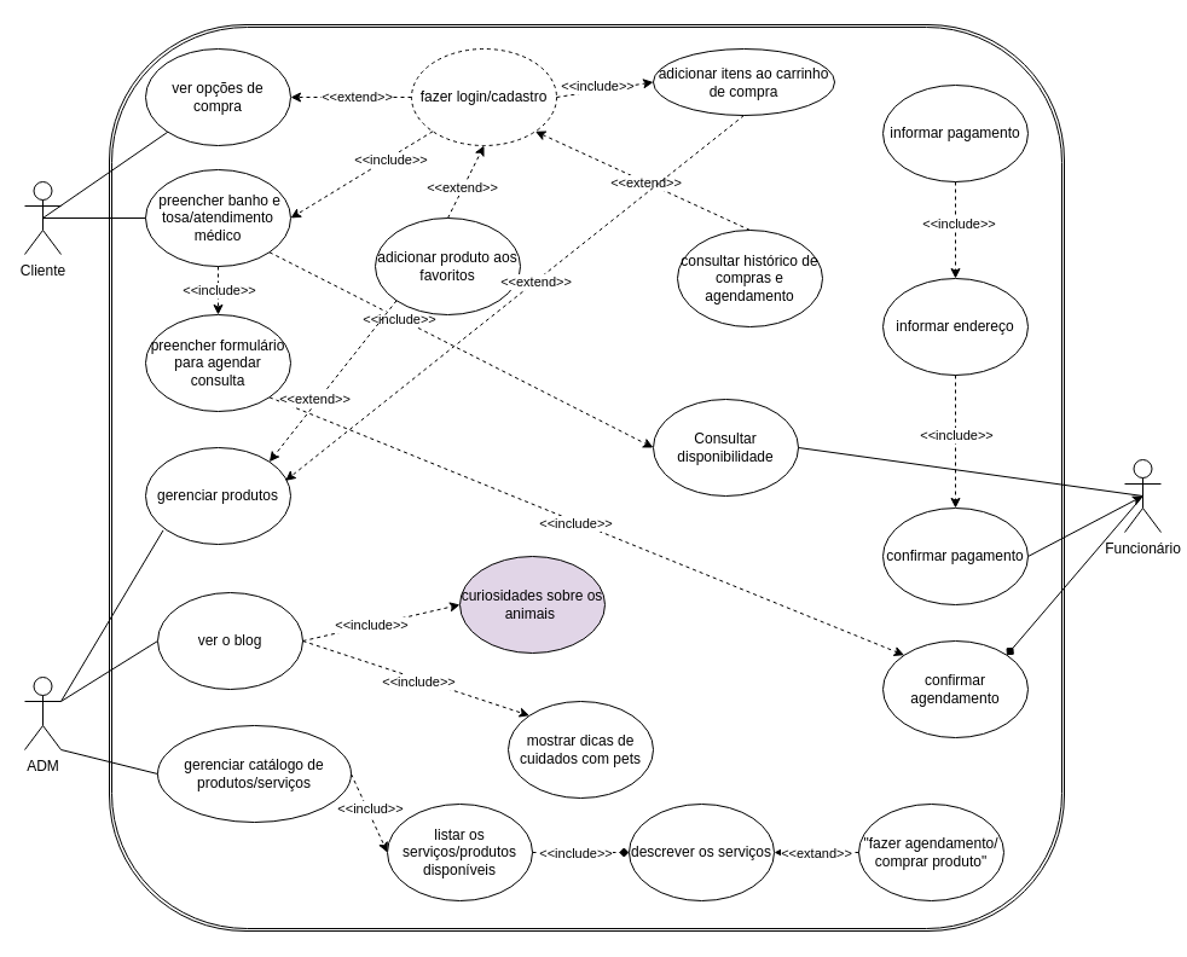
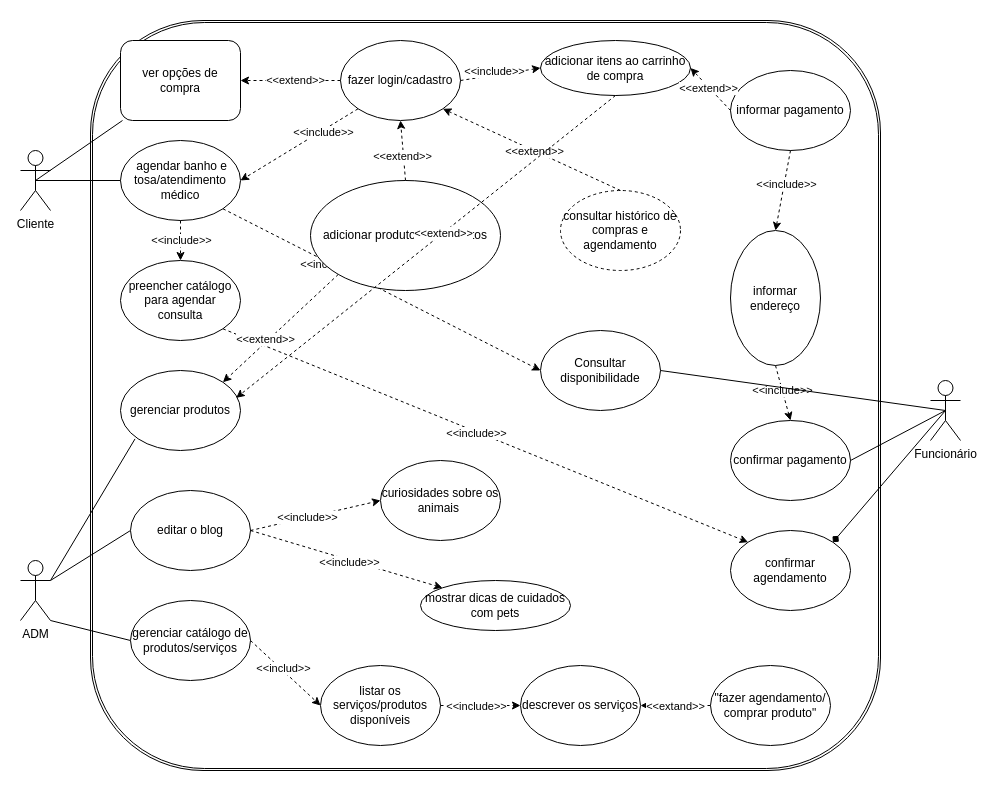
- <mxCell id="7" value="ver opções de compra" style="ellipse;whiteSpace=wrap;html=1;" vertex="1" parent="1"><mxGeometry x="120" y="40" width="120" height="80" as="geometry" /></mxCell>
+ <mxCell id="7" value="ver opções de compra" style="whiteSpace=wrap;html=1;rounded=1;" vertex="1" parent="1"><mxGeometry x="120" y="40" width="120" height="80" as="geometry" /></mxCell>
- <mxCell id="6" value="fazer login/cadastro" style="ellipse;whiteSpace=wrap;html=1;dashed=1;" vertex="1" parent="1"><mxGeometry x="340" y="40" width="120" height="80" as="geometry" /></mxCell>
+ <mxCell id="6" value="fazer login/cadastro" style="ellipse;whiteSpace=wrap;html=1;" vertex="1" parent="1"><mxGeometry x="340" y="40" width="120" height="80" as="geometry" /></mxCell>
+ <mxCell id="36" value="" style="endArrow=classic;html=1;rounded=0;entryX=1;entryY=0.5;entryDx=0;entryDy=0;exitX=0;exitY=0.5;exitDx=0;exitDy=0;dashed=1;" edge="1" parent="1" source="35" target="3"><mxGeometry width="50" height="50" relative="1" as="geometry"><mxPoint x="490" y="290" as="sourcePoint" /><mxPoint x="540" y="240" as="targetPoint" /></mxGeometry></mxCell>
+ <mxCell id="37" value="&amp;lt;&amp;lt;extend&amp;gt;&amp;gt;" style="edgeLabel;html=1;align=center;verticalAlign=middle;resizable=0;points=[];" connectable="0" vertex="1" parent="36"><mxGeometry x="0.054" relative="1" as="geometry"><mxPoint x="-1" as="offset" /></mxGeometry></mxCell>
- <mxCell id="8" value="&amp;nbsp;preencher banho e tosa/atendimento médico" style="ellipse;whiteSpace=wrap;html=1;" vertex="1" parent="1"><mxGeometry x="120" y="140" width="120" height="80" as="geometry" /></mxCell>
+ <mxCell id="8" value="&amp;nbsp;agendar banho e tosa/atendimento médico" style="ellipse;whiteSpace=wrap;html=1;" vertex="1" parent="1"><mxGeometry x="120" y="140" width="120" height="80" as="geometry" /></mxCell>
- <mxCell id="45" value="adicionar produto aos favoritos" style="ellipse;whiteSpace=wrap;html=1;" vertex="1" parent="1"><mxGeometry x="310" y="180" width="120" height="80" as="geometry" /></mxCell>
+ <mxCell id="45" value="adicionar produto aos favoritos" style="ellipse;whiteSpace=wrap;html=1;" vertex="1" parent="1"><mxGeometry x="310" y="180" width="190" height="110" as="geometry" /></mxCell>
- <mxCell id="48" value="consultar histórico de compras e agendamento" style="ellipse;whiteSpace=wrap;html=1;" vertex="1" parent="1"><mxGeometry x="560" y="190" width="120" height="80" as="geometry" /></mxCell>
+ <mxCell id="48" value="consultar histórico de compras e agendamento" style="ellipse;whiteSpace=wrap;html=1;dashed=1;" vertex="1" parent="1"><mxGeometry x="560" y="190" width="120" height="80" as="geometry" /></mxCell>
- <mxCell id="40" value="informar endereço" style="ellipse;whiteSpace=wrap;html=1;" vertex="1" parent="1"><mxGeometry x="730" y="230" width="120" height="80" as="geometry" /></mxCell>
+ <mxCell id="40" value="informar endereço" style="ellipse;whiteSpace=wrap;html=1;" vertex="1" parent="1"><mxGeometry x="730" y="230" width="90" height="135" as="geometry" /></mxCell>
- <mxCell id="29" value="preencher formulário para agendar consulta" style="ellipse;whiteSpace=wrap;html=1;" vertex="1" parent="1"><mxGeometry x="120" y="260" width="120" height="80" as="geometry" /></mxCell>
+ <mxCell id="29" value="preencher catálogo para agendar consulta" style="ellipse;whiteSpace=wrap;html=1;" vertex="1" parent="1"><mxGeometry x="120" y="260" width="120" height="80" as="geometry" /></mxCell>
- <mxCell id="39" value="" style="endArrow=classic;html=1;rounded=0;exitX=1;exitY=0.5;exitDx=0;exitDy=0;entryX=0.5;entryY=0.5;entryDx=0;entryDy=0;entryPerimeter=0;" edge="1" parent="1" source="38" target="31"><mxGeometry width="50" height="50" relative="1" as="geometry"><mxPoint x="490" y="290" as="sourcePoint" /><mxPoint x="860" y="280" as="targetPoint" /></mxGeometry></mxCell>
+ <mxCell id="39" value="" style="endArrow=none;html=1;rounded=0;exitX=1;exitY=0.5;exitDx=0;exitDy=0;entryX=0.5;entryY=0.5;entryDx=0;entryDy=0;entryPerimeter=0;" edge="1" parent="1" source="38" target="31"><mxGeometry width="50" height="50" relative="1" as="geometry"><mxPoint x="490" y="290" as="sourcePoint" /><mxPoint x="860" y="280" as="targetPoint" /></mxGeometry></mxCell>
- <mxCell id="54" value="curiosidades sobre os animais&amp;nbsp;" style="ellipse;whiteSpace=wrap;html=1;fillColor=#e1d5e7;" vertex="1" parent="1"><mxGeometry x="380" y="460" width="120" height="80" as="geometry" /></mxCell>
+ <mxCell id="54" value="curiosidades sobre os animais&amp;nbsp;" style="ellipse;whiteSpace=wrap;html=1;" vertex="1" parent="1"><mxGeometry x="380" y="460" width="120" height="80" as="geometry" /></mxCell>
- <mxCell id="55" value="ver o blog" style="ellipse;whiteSpace=wrap;html=1;" vertex="1" parent="1"><mxGeometry x="130" y="490" width="120" height="80" as="geometry" /></mxCell>
+ <mxCell id="55" value="editar o blog" style="ellipse;whiteSpace=wrap;html=1;" vertex="1" parent="1"><mxGeometry x="130" y="490" width="120" height="80" as="geometry" /></mxCell>
- <mxCell id="52" value="mostrar dicas de cuidados com pets" style="ellipse;whiteSpace=wrap;html=1;" vertex="1" parent="1"><mxGeometry x="420" y="580" width="120" height="80" as="geometry" /></mxCell>
+ <mxCell id="52" value="mostrar dicas de cuidados com pets" style="ellipse;whiteSpace=wrap;html=1;" vertex="1" parent="1"><mxGeometry x="420" y="580" width="150" height="50" as="geometry" /></mxCell>
- <mxCell id="24" value="&lt;font style=&quot;vertical-align: inherit;&quot;&gt;&lt;font style=&quot;vertical-align: inherit;&quot;&gt;gerenciar catálogo de produtos/serviços&lt;/font&gt;&lt;/font&gt;" style="ellipse;whiteSpace=wrap;html=1;" vertex="1" parent="1"><mxGeometry x="130" y="600" width="160" height="80" as="geometry" /></mxCell>
+ <mxCell id="24" value="&lt;font style=&quot;vertical-align: inherit;&quot;&gt;&lt;font style=&quot;vertical-align: inherit;&quot;&gt;gerenciar catálogo de produtos/serviços&lt;/font&gt;&lt;/font&gt;" style="ellipse;whiteSpace=wrap;html=1;" vertex="1" parent="1"><mxGeometry x="130" y="600" width="120" height="80" as="geometry" /></mxCell>
- <mxCell id="20" value="" style="endArrow=diamond;html=1;rounded=0;dashed=1;entryX=0;entryY=0.5;entryDx=0;entryDy=0;exitX=1;exitY=0.5;exitDx=0;exitDy=0;" edge="1" parent="1" source="18" target="22"><mxGeometry width="50" height="50" relative="1" as="geometry"><mxPoint x="452" y="708" as="sourcePoint" /><mxPoint x="-128.4" y="510.96" as="targetPoint" /></mxGeometry></mxCell>
+ <mxCell id="20" value="" style="endArrow=classic;html=1;rounded=0;dashed=1;entryX=0;entryY=0.5;entryDx=0;entryDy=0;exitX=1;exitY=0.5;exitDx=0;exitDy=0;" edge="1" parent="1" source="18" target="22"><mxGeometry width="50" height="50" relative="1" as="geometry"><mxPoint x="452" y="708" as="sourcePoint" /><mxPoint x="-128.4" y="510.96" as="targetPoint" /></mxGeometry></mxCell>
